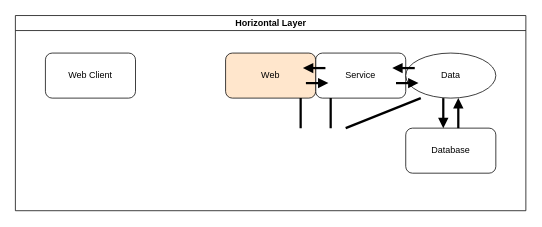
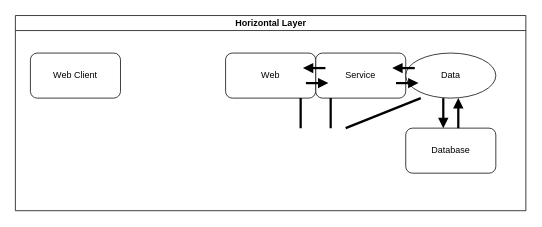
- <mxCell id="3" value="Web Client" style="rounded=1;whiteSpace=wrap;html=1;" parent="2" vertex="1"><mxGeometry x="40" y="50" width="120" height="60" as="geometry" /></mxCell>
+ <mxCell id="3" value="Web Client" style="rounded=1;whiteSpace=wrap;html=1;" parent="2" vertex="1"><mxGeometry x="20" y="50" width="120" height="60" as="geometry" /></mxCell>
- <mxCell id="6" value="Web" style="rounded=1;whiteSpace=wrap;html=1;fillColor=#ffe6cc;" parent="2" vertex="1"><mxGeometry x="280" y="50" width="120" height="60" as="geometry" /></mxCell>
+ <mxCell id="6" value="Web" style="rounded=1;whiteSpace=wrap;html=1;" parent="2" vertex="1"><mxGeometry x="280" y="50" width="120" height="60" as="geometry" /></mxCell>
